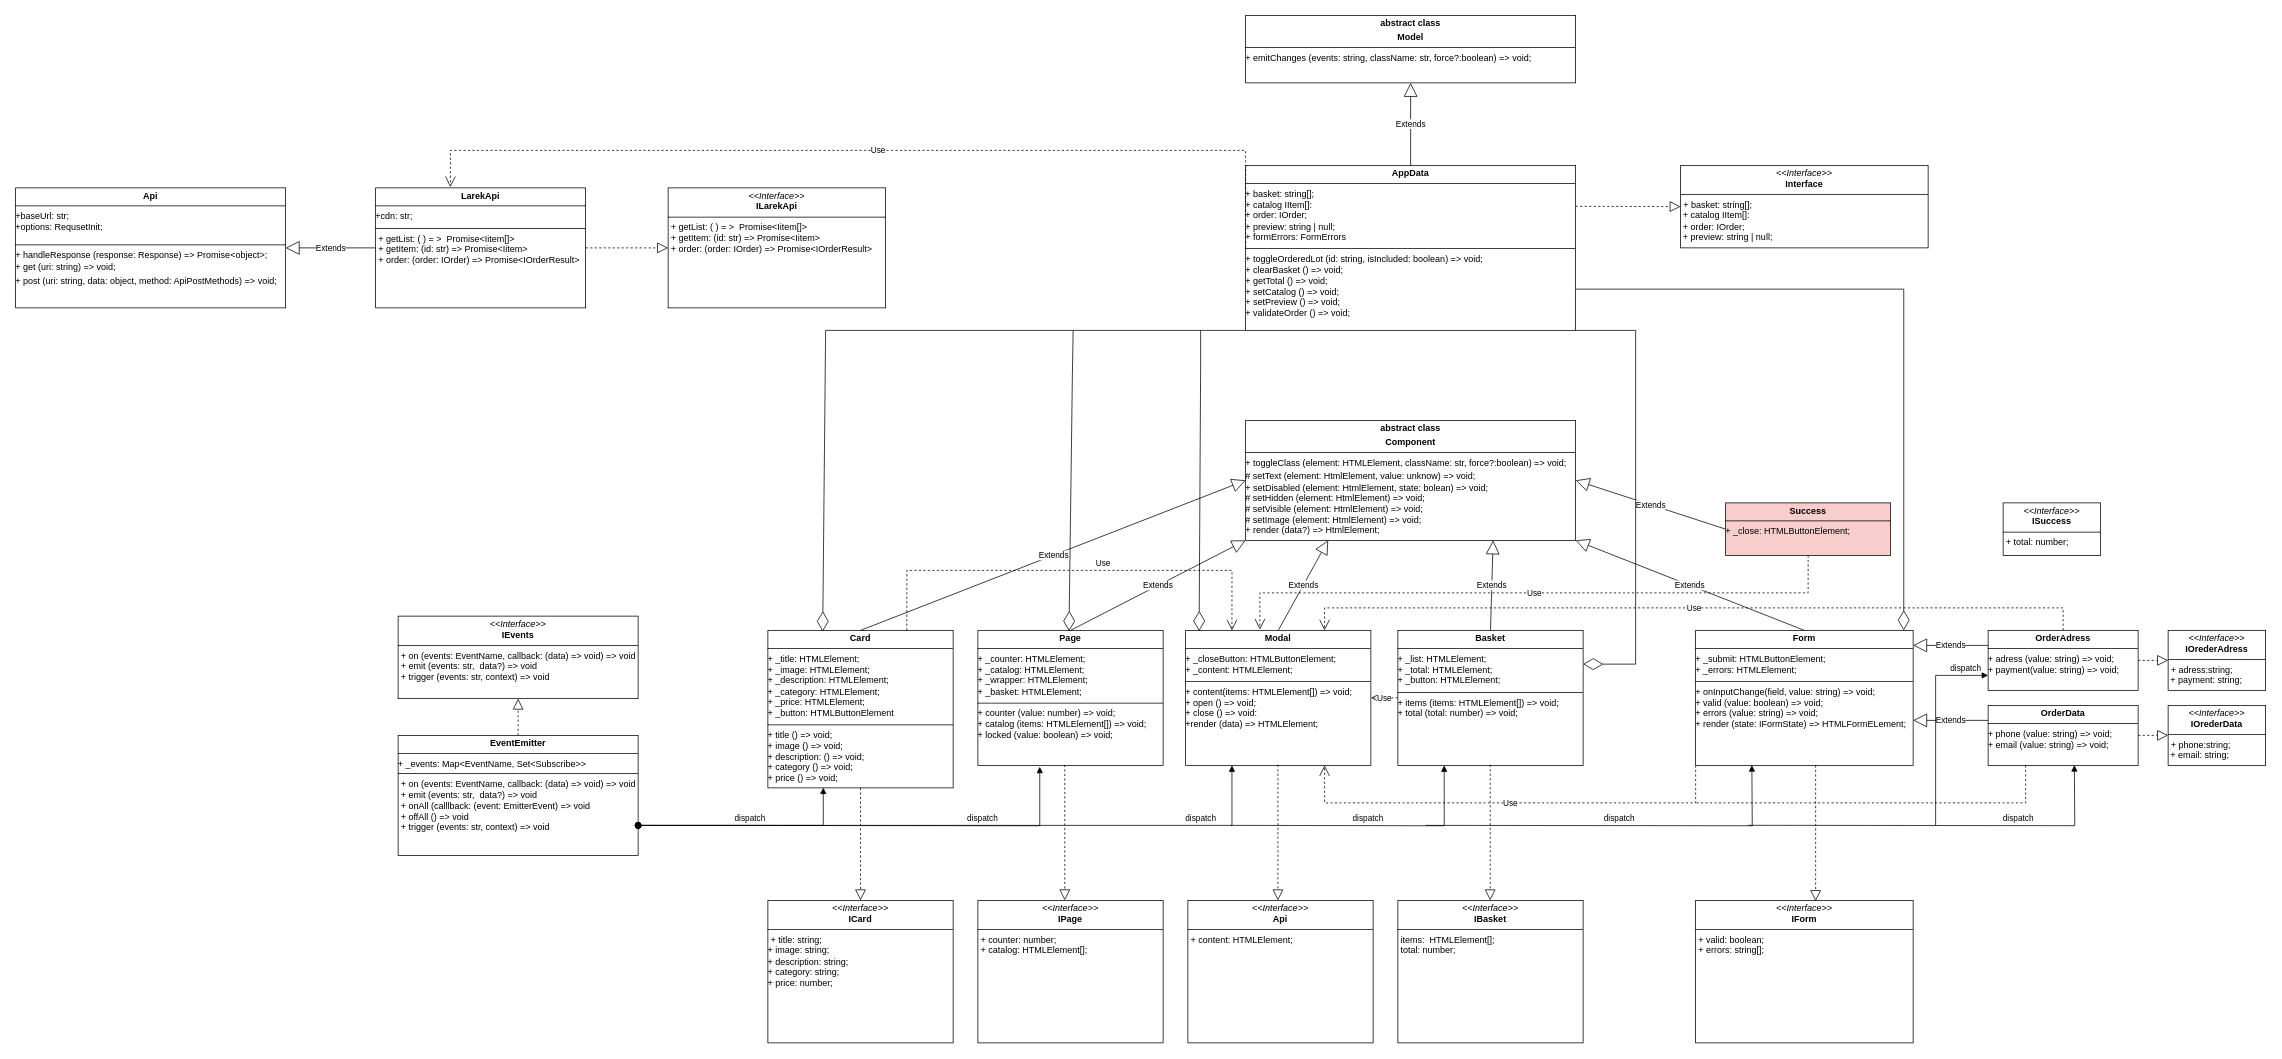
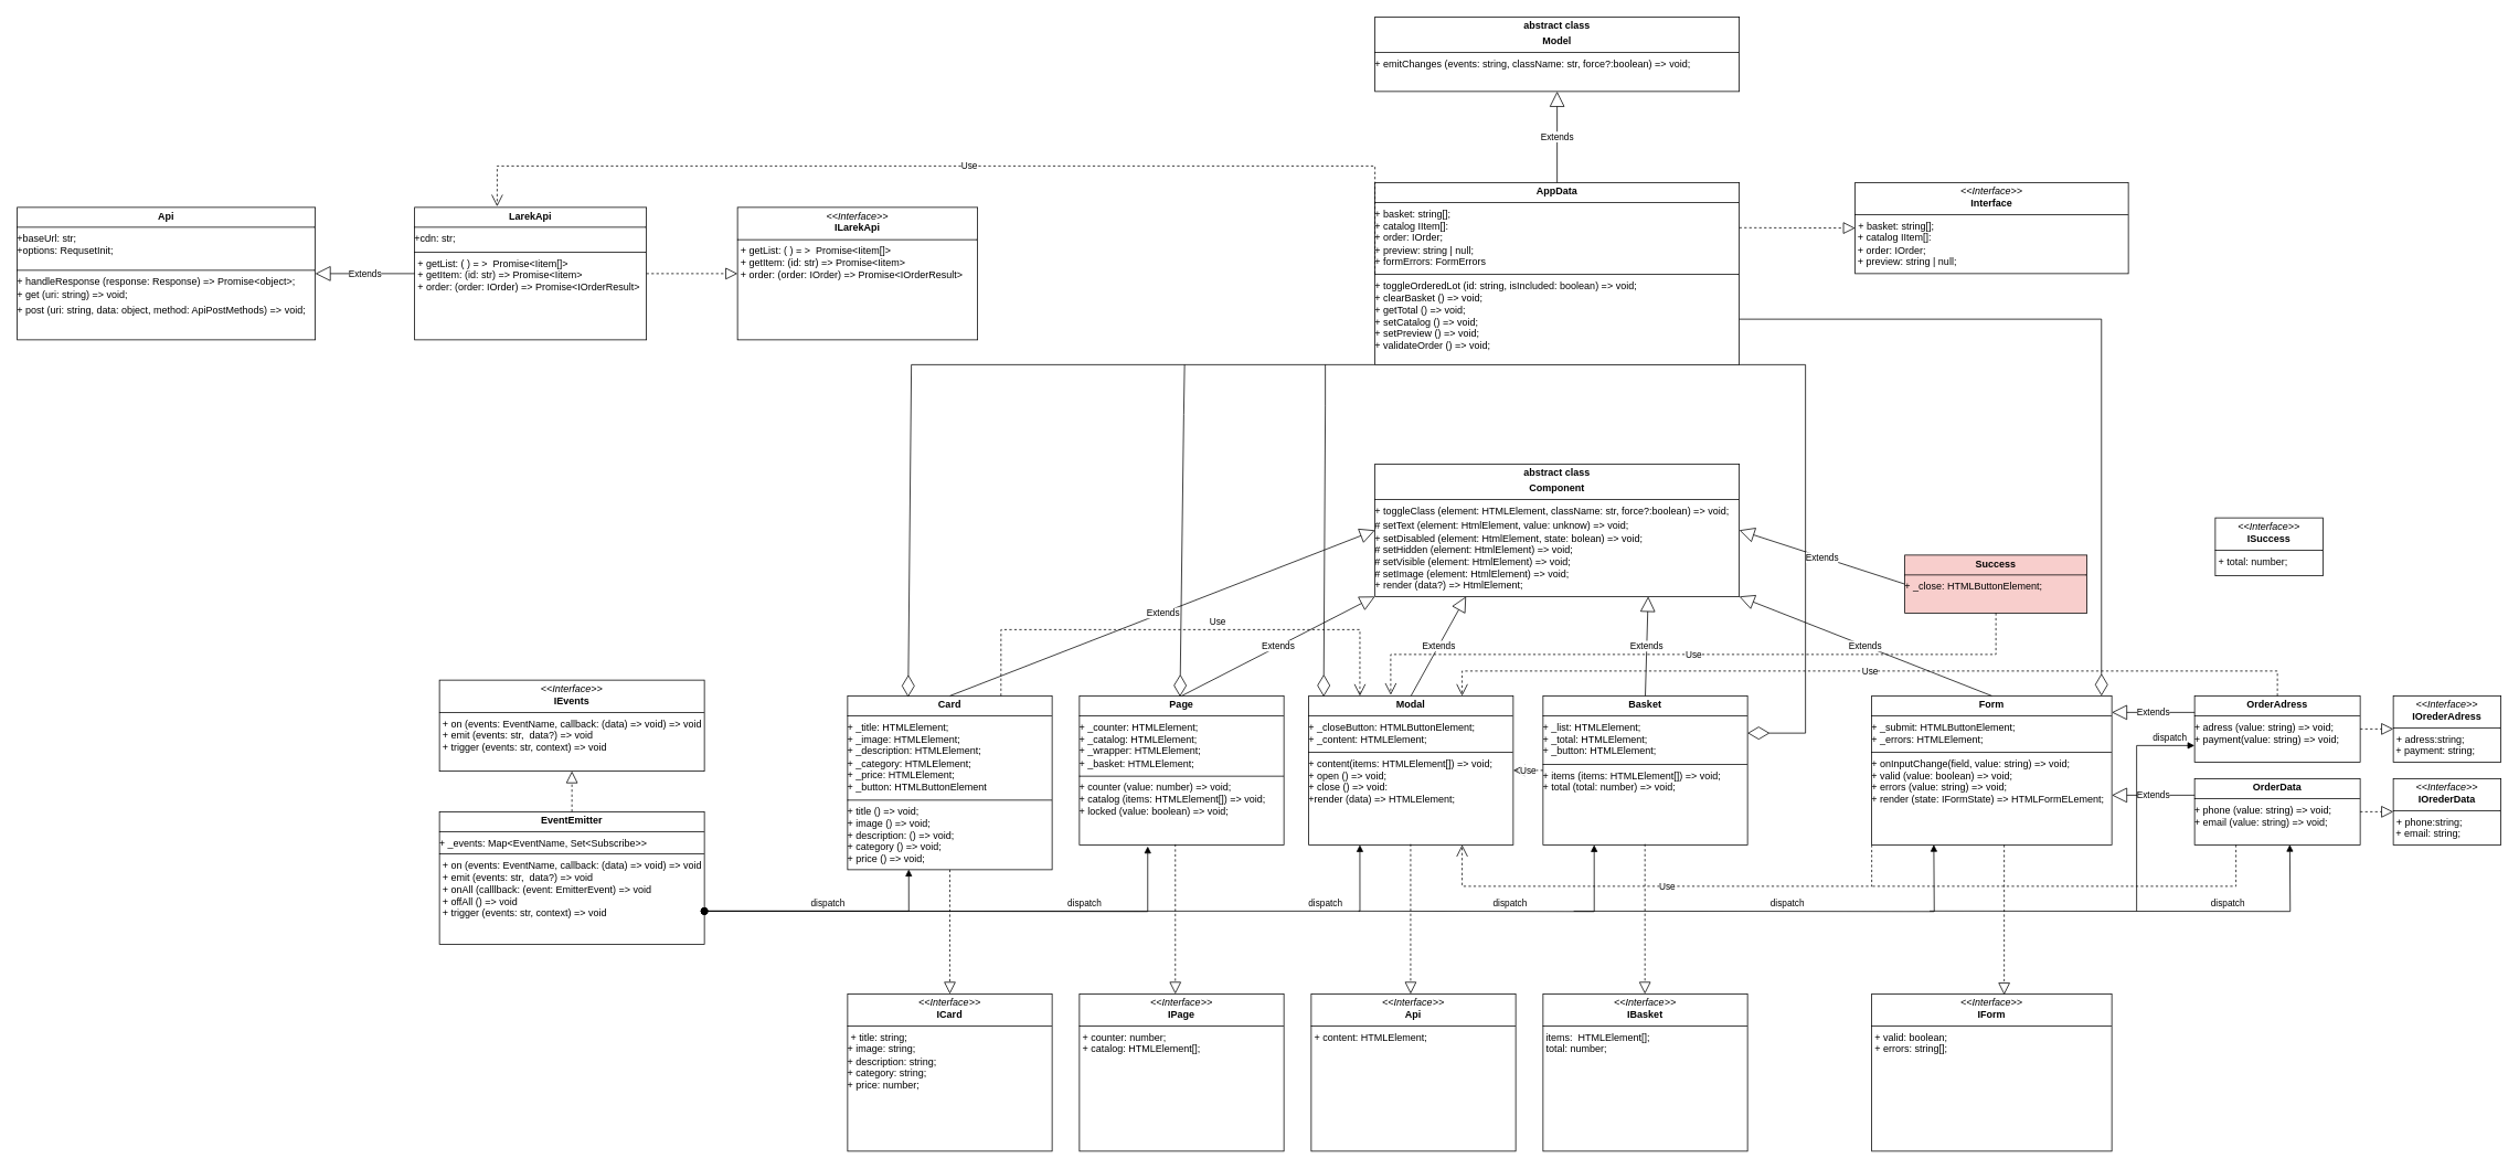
- <mxCell id="63" value="&lt;p style=&quot;margin:0px;margin-top:4px;text-align:center;&quot;&gt;&lt;i&gt;&amp;lt;&amp;lt;Interface&amp;gt;&amp;gt;&lt;/i&gt;&lt;br&gt;&lt;b&gt;ISuccess&lt;/b&gt;&lt;br&gt;&lt;/p&gt;&lt;hr size=&quot;1&quot; style=&quot;border-style:solid;&quot;&gt;&lt;p style=&quot;margin:0px;margin-left:4px;&quot;&gt;+ total: number;&lt;/p&gt;&lt;div&gt;&lt;br&gt;&lt;/div&gt;" style="verticalAlign=top;align=left;overflow=fill;html=1;whiteSpace=wrap;" vertex="1" parent="1"><mxGeometry x="2670" y="670" width="130" height="70" as="geometry" /></mxCell>
+ <mxCell id="63" value="&lt;p style=&quot;margin:0px;margin-top:4px;text-align:center;&quot;&gt;&lt;i&gt;&amp;lt;&amp;lt;Interface&amp;gt;&amp;gt;&lt;/i&gt;&lt;br&gt;&lt;b&gt;ISuccess&lt;/b&gt;&lt;br&gt;&lt;/p&gt;&lt;hr size=&quot;1&quot; style=&quot;border-style:solid;&quot;&gt;&lt;p style=&quot;margin:0px;margin-left:4px;&quot;&gt;+ total: number;&lt;/p&gt;&lt;div&gt;&lt;br&gt;&lt;/div&gt;" style="verticalAlign=top;align=left;overflow=fill;html=1;whiteSpace=wrap;" vertex="1" parent="1"><mxGeometry x="2675" y="625" width="130" height="70" as="geometry" /></mxCell>
